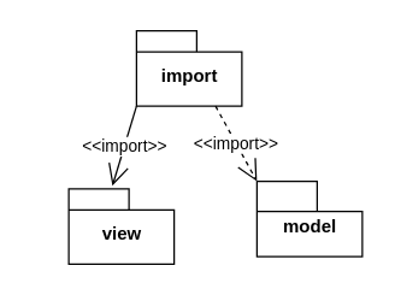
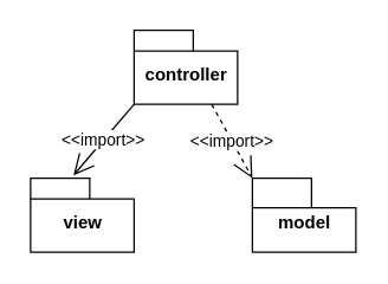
- <mxCell id="3" value="import" style="shape=folder;fontStyle=1;spacingTop=10;tabWidth=40;tabHeight=14;tabPosition=left;html=1;" vertex="1" parent="1"><mxGeometry x="90" y="20" width="70" height="50" as="geometry" /></mxCell>
+ <mxCell id="3" value="controller" style="shape=folder;fontStyle=1;spacingTop=10;tabWidth=40;tabHeight=14;tabPosition=left;html=1;" vertex="1" parent="1"><mxGeometry x="90" y="20" width="70" height="50" as="geometry" /></mxCell>
- <mxCell id="2" value="view" style="shape=folder;fontStyle=1;spacingTop=10;tabWidth=40;tabHeight=14;tabPosition=left;html=1;" vertex="1" parent="1"><mxGeometry x="45" y="125" width="70" height="50" as="geometry" /></mxCell>
+ <mxCell id="2" value="view" style="shape=folder;fontStyle=1;spacingTop=10;tabWidth=40;tabHeight=14;tabPosition=left;html=1;" vertex="1" parent="1"><mxGeometry x="20" y="120" width="70" height="50" as="geometry" /></mxCell>
